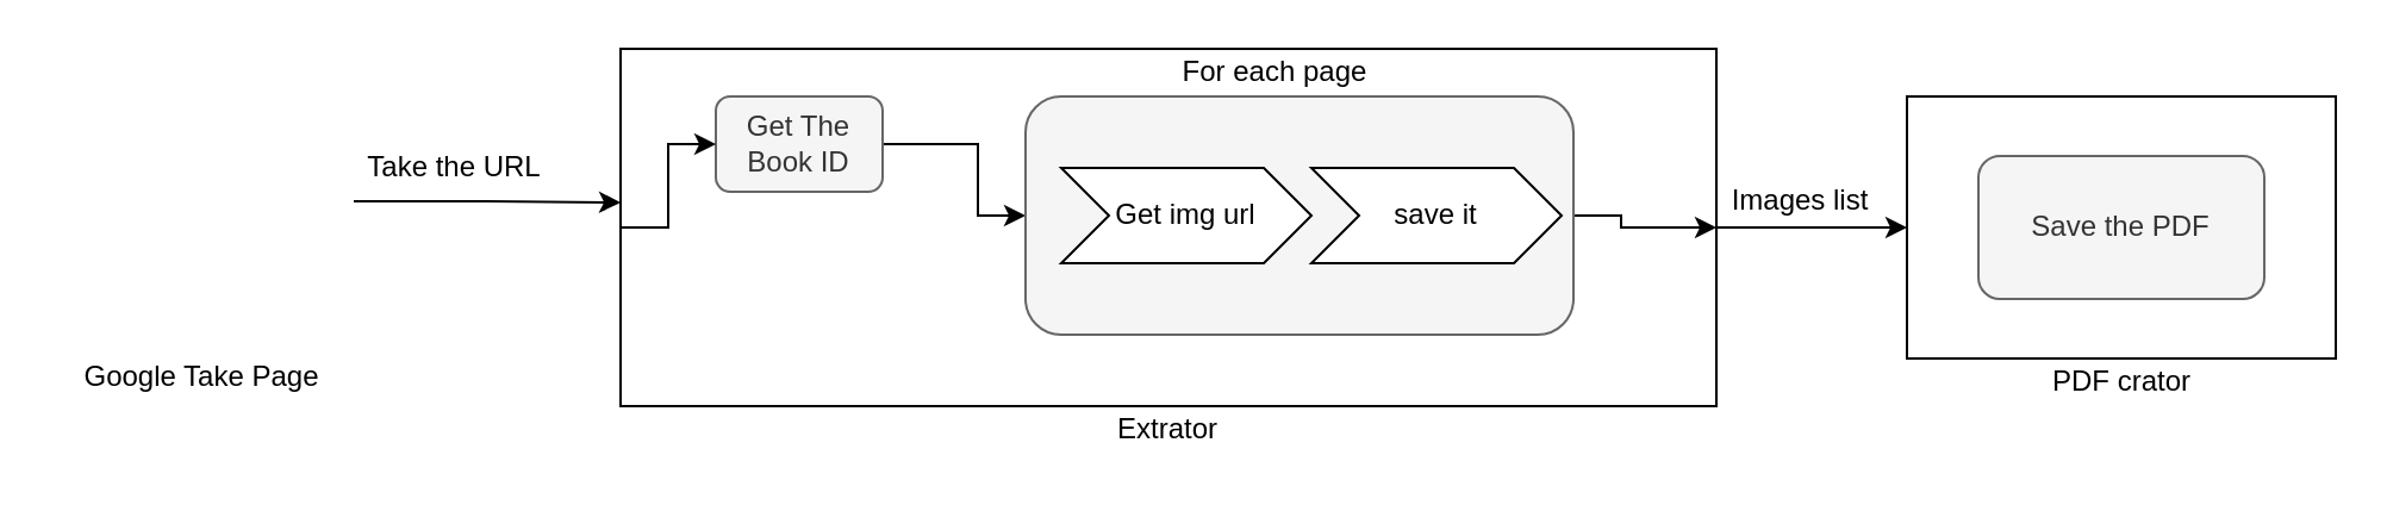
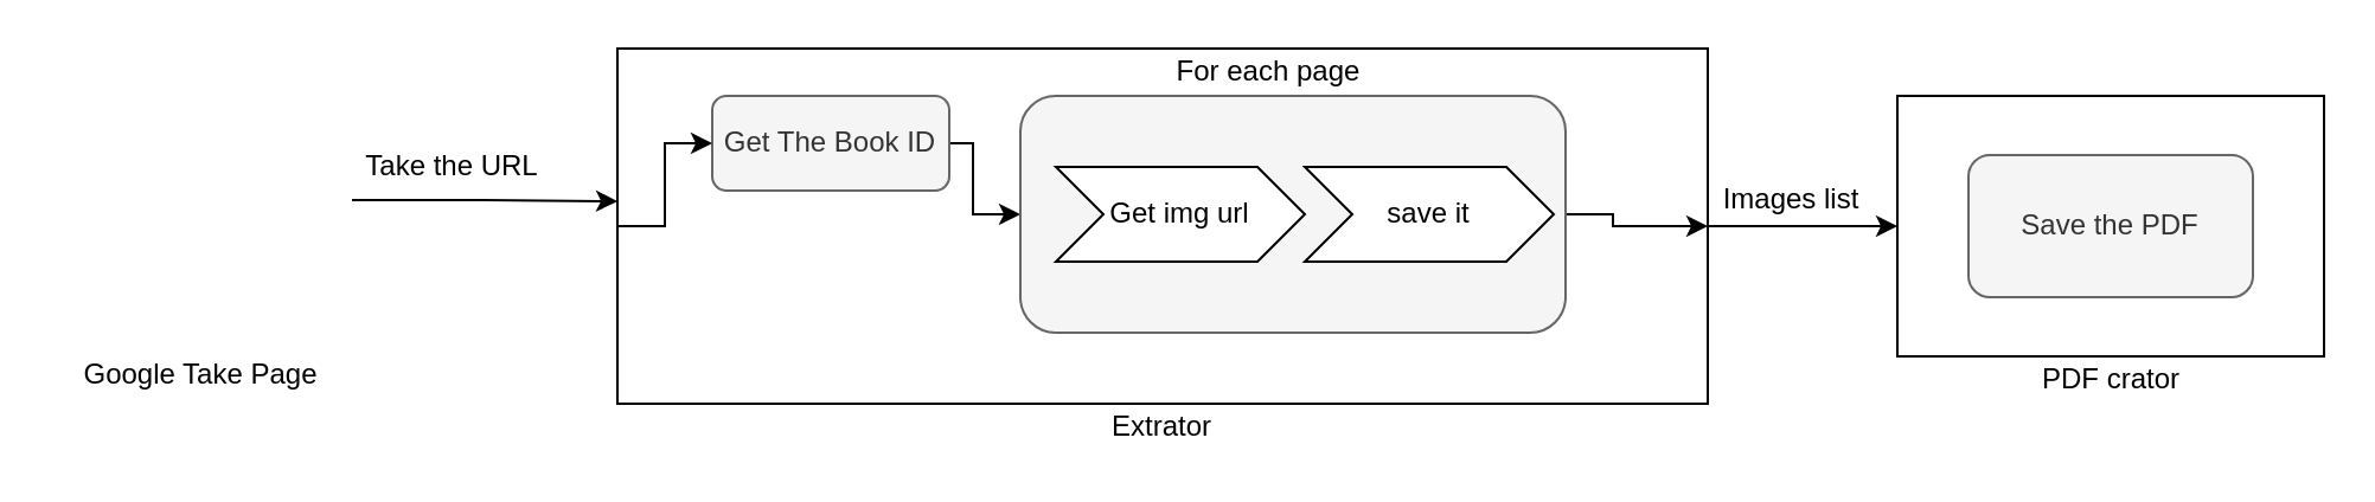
- <mxCell id="9" value="Get The Book ID" style="rounded=1;whiteSpace=wrap;html=1;fillColor=#f5f5f5;strokeColor=#666666;fontColor=#333333;" vertex="1" parent="1"><mxGeometry x="300" y="40" width="70" height="40" as="geometry" /></mxCell>
+ <mxCell id="9" value="Get The Book ID" style="rounded=1;whiteSpace=wrap;html=1;fillColor=#f5f5f5;strokeColor=#666666;fontColor=#333333;" vertex="1" parent="1"><mxGeometry x="300" y="40" width="100" height="40" as="geometry" /></mxCell>
